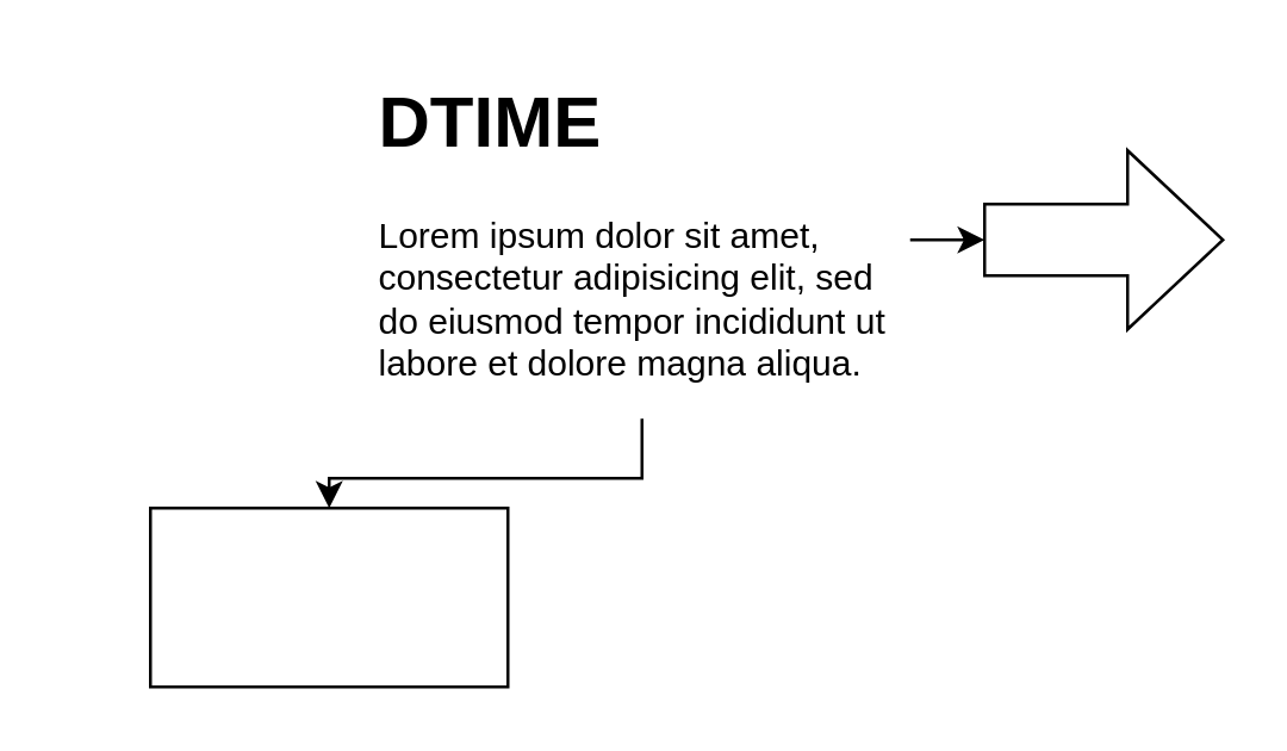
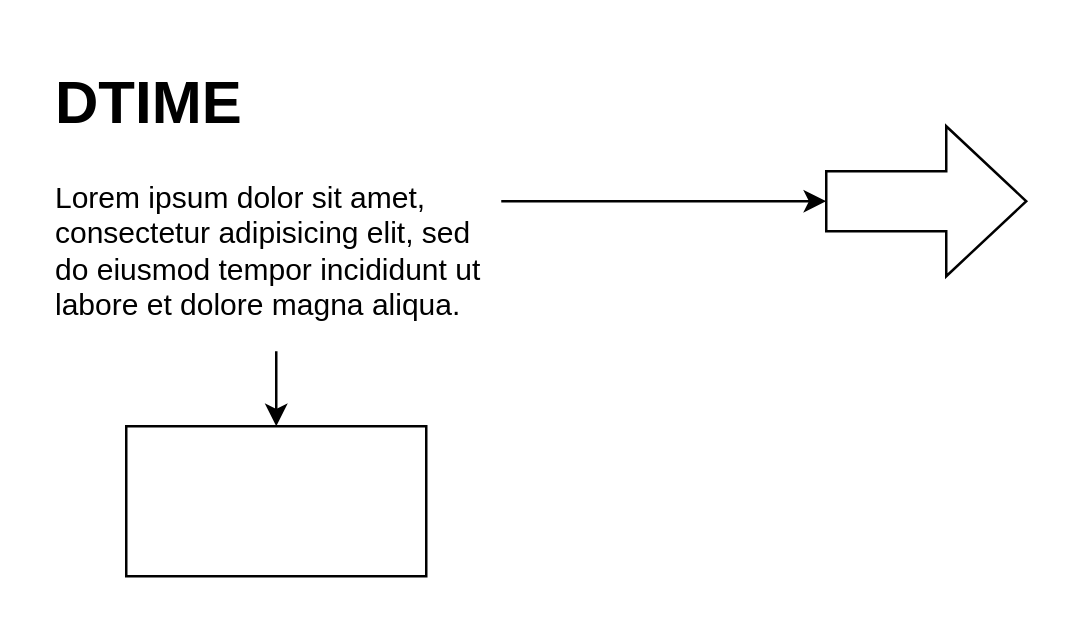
- <mxCell id="4" value="&lt;h1 style=&quot;margin-top: 0px;&quot;&gt;DTIME&lt;/h1&gt;&lt;p&gt;Lorem ipsum dolor sit amet, consectetur adipisicing elit, sed do eiusmod tempor incididunt ut labore et dolore magna aliqua.&lt;/p&gt;" style="text;html=1;whiteSpace=wrap;overflow=hidden;rounded=0;" vertex="1" parent="1"><mxGeometry x="125" y="20" width="180" height="120" as="geometry" /></mxCell>
+ <mxCell id="4" value="&lt;h1 style=&quot;margin-top: 0px;&quot;&gt;DTIME&lt;/h1&gt;&lt;p&gt;Lorem ipsum dolor sit amet, consectetur adipisicing elit, sed do eiusmod tempor incididunt ut labore et dolore magna aliqua.&lt;/p&gt;" style="text;html=1;whiteSpace=wrap;overflow=hidden;rounded=0;" vertex="1" parent="1"><mxGeometry x="20" y="20" width="180" height="120" as="geometry" /></mxCell>
